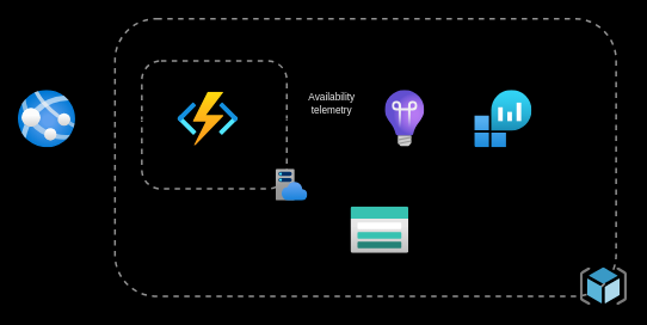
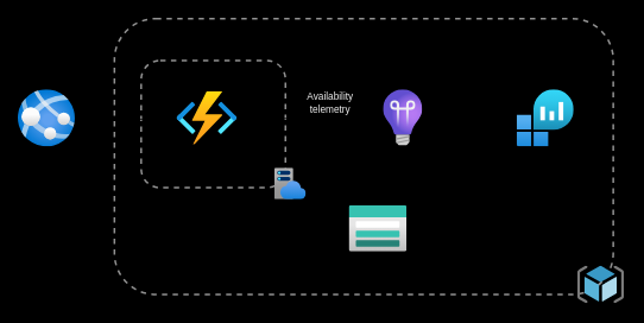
- <mxCell id="10" value="Log Analytics Workspace" style="aspect=fixed;html=1;points=[];align=center;image;fontSize=12;image=img/lib/azure2/analytics/Log_Analytics_Workspaces.svg;rounded=1;labelBackgroundColor=none;" parent="2" vertex="1"><mxGeometry x="402" y="80" width="64" height="64" as="geometry" /></mxCell>
+ <mxCell id="10" value="Log Analytics Workspace" style="aspect=fixed;html=1;points=[];align=center;image;fontSize=12;image=img/lib/azure2/analytics/Log_Analytics_Workspaces.svg;rounded=1;labelBackgroundColor=none;" parent="2" vertex="1"><mxGeometry x="452" y="80" width="64" height="64" as="geometry" /></mxCell>
